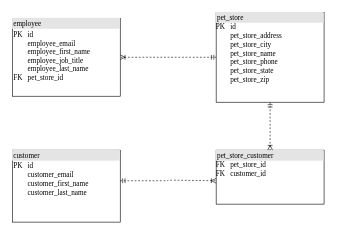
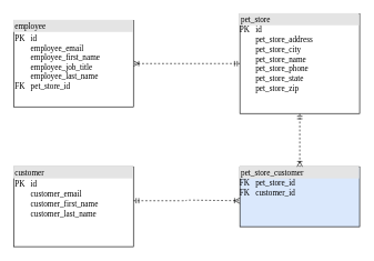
- <mxCell id="4" value="&lt;div style=&quot;box-sizing:border-box;width:100%;background:#e4e4e4;padding:2px;&quot;&gt;pet_store_customer&lt;/div&gt;FK&lt;span style=&quot;white-space: pre;&quot;&gt;&#09;&lt;/span&gt;pet_store_id&lt;br&gt;FK&lt;span style=&quot;white-space: pre;&quot;&gt;&#09;&lt;/span&gt;customer_id" style="verticalAlign=top;align=left;overflow=fill;html=1;rounded=0;shadow=0;comic=0;labelBackgroundColor=none;strokeWidth=1;fontFamily=Verdana;fontSize=12" parent="1" vertex="1"><mxGeometry x="360" y="250" width="180" height="90" as="geometry" /></mxCell>
+ <mxCell id="4" value="&lt;div style=&quot;box-sizing:border-box;width:100%;background:#e4e4e4;padding:2px;&quot;&gt;pet_store_customer&lt;/div&gt;FK&lt;span style=&quot;white-space: pre;&quot;&gt;&#09;&lt;/span&gt;pet_store_id&lt;br&gt;FK&lt;span style=&quot;white-space: pre;&quot;&gt;&#09;&lt;/span&gt;customer_id" style="verticalAlign=top;align=left;overflow=fill;html=1;rounded=0;shadow=0;comic=0;labelBackgroundColor=none;strokeWidth=1;fontFamily=Verdana;fontSize=12;fillColor=#dae8fc;" parent="1" vertex="1"><mxGeometry x="360" y="250" width="180" height="90" as="geometry" /></mxCell>
